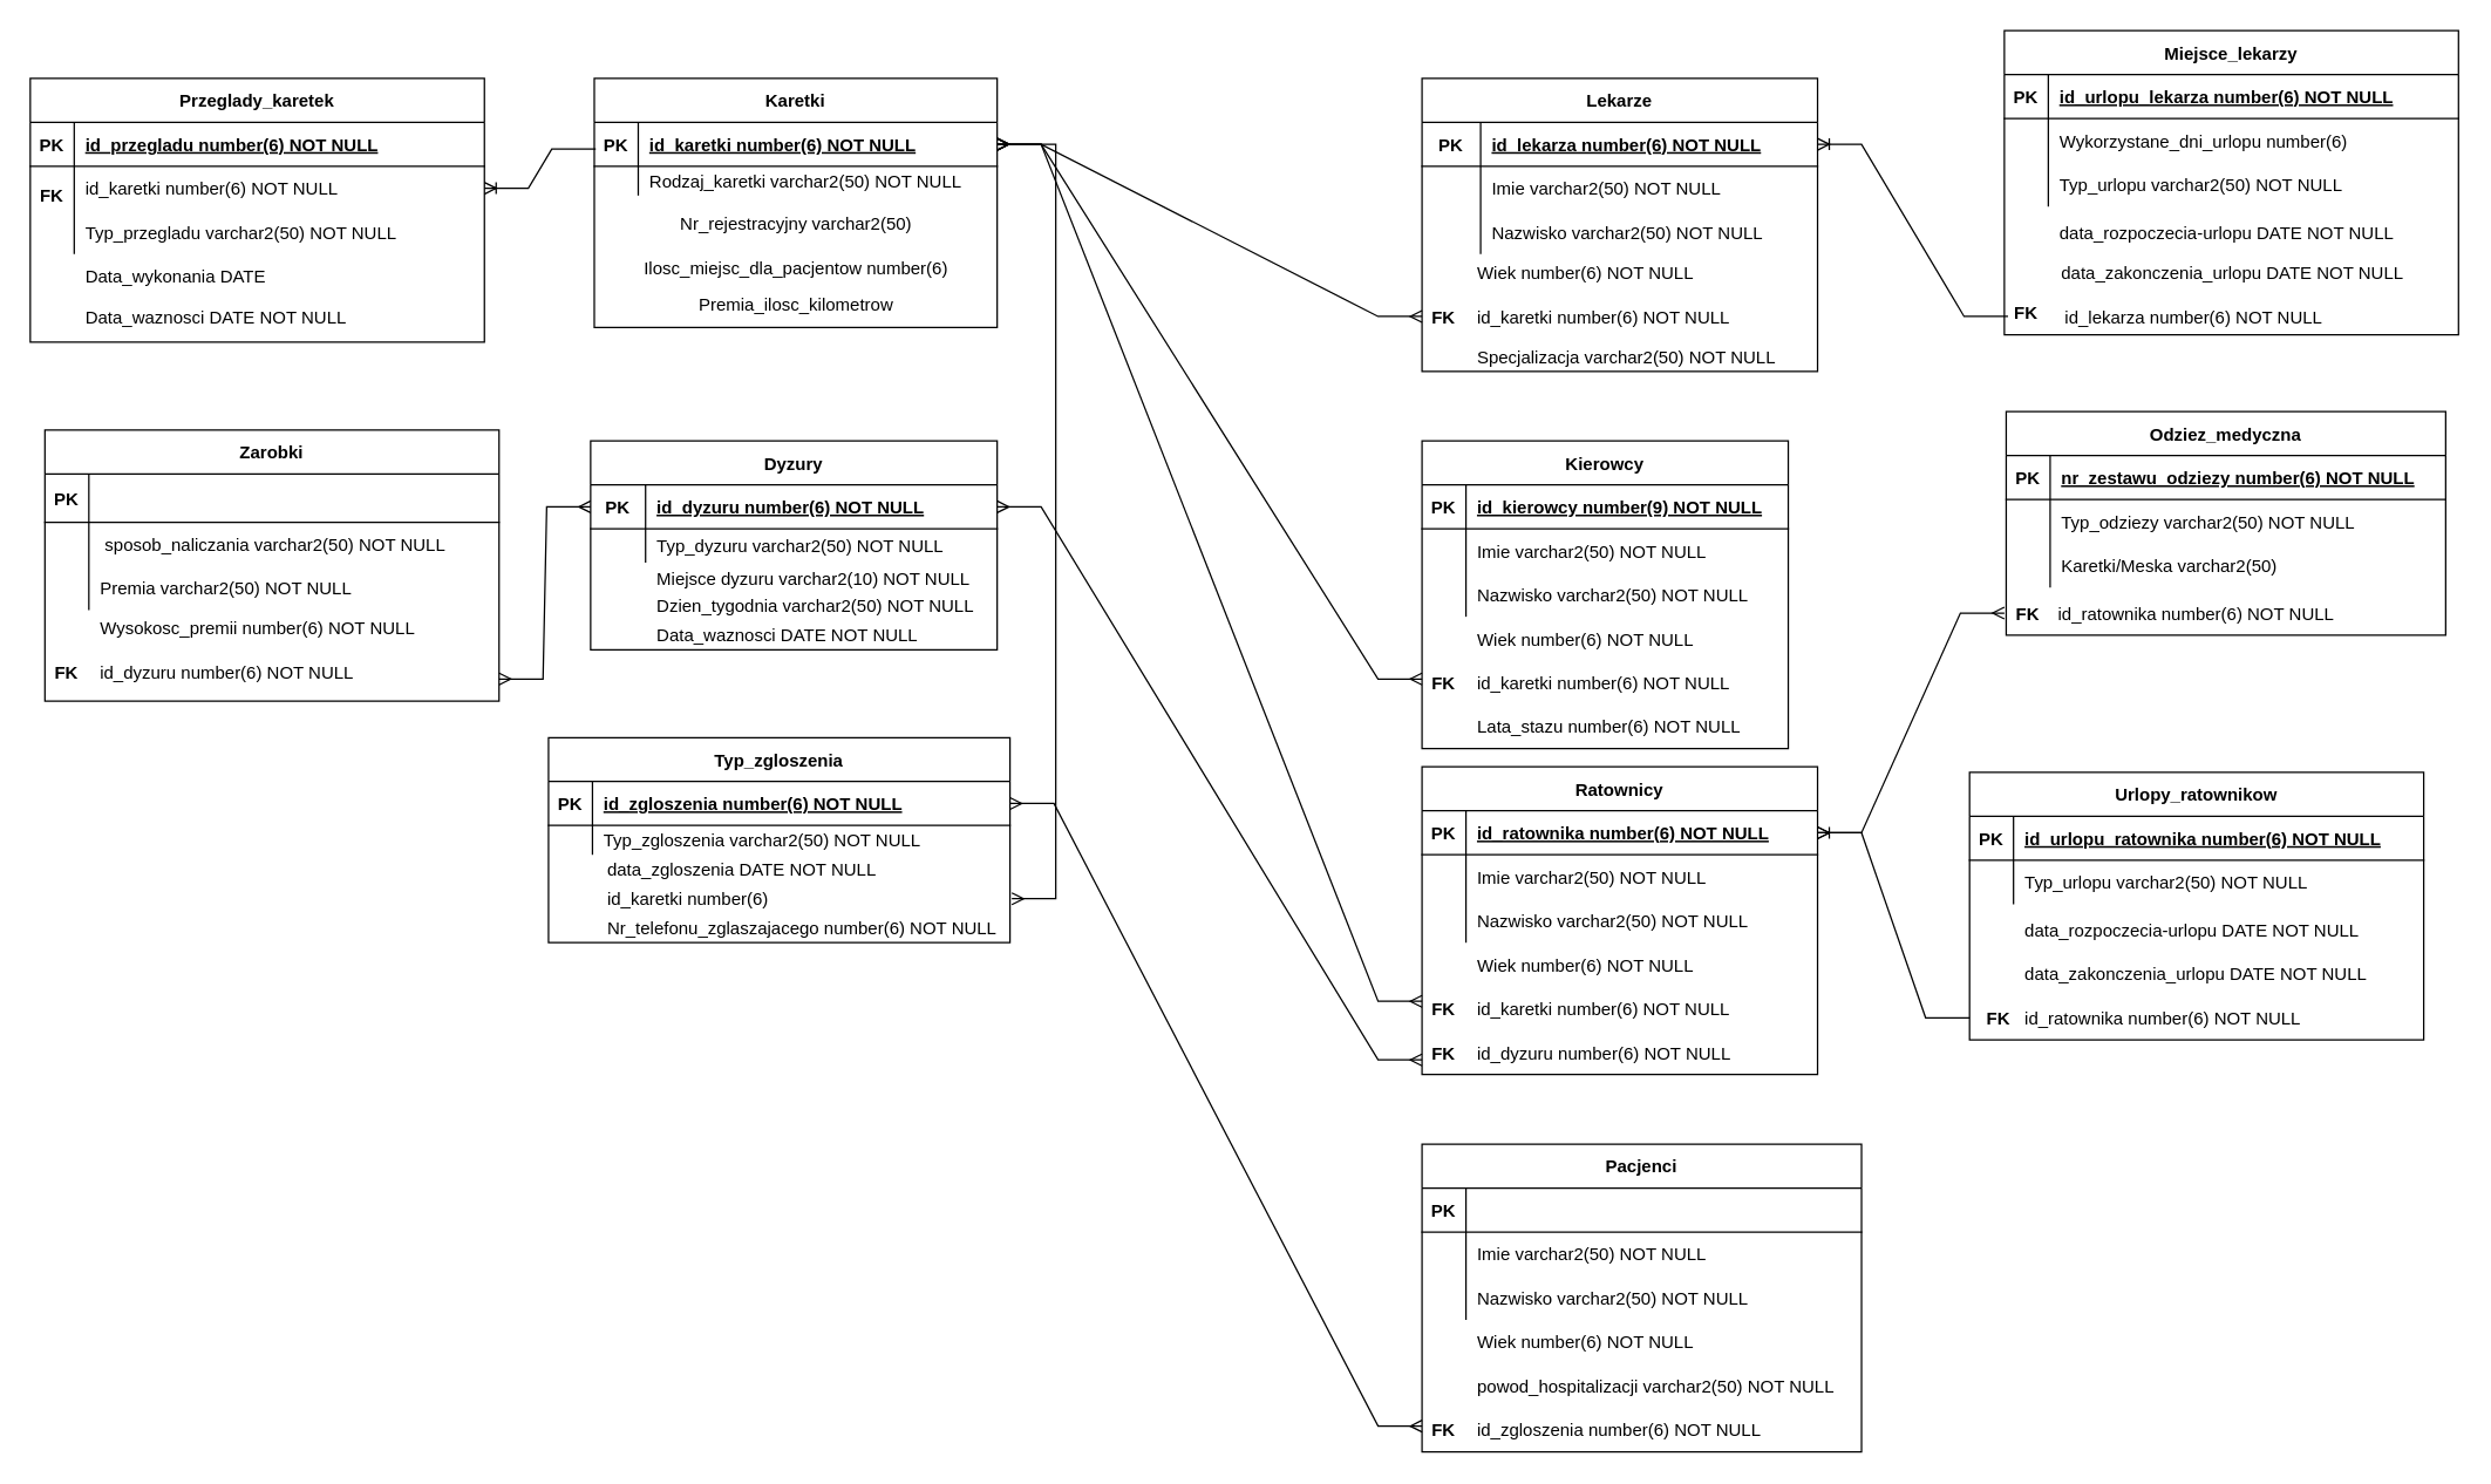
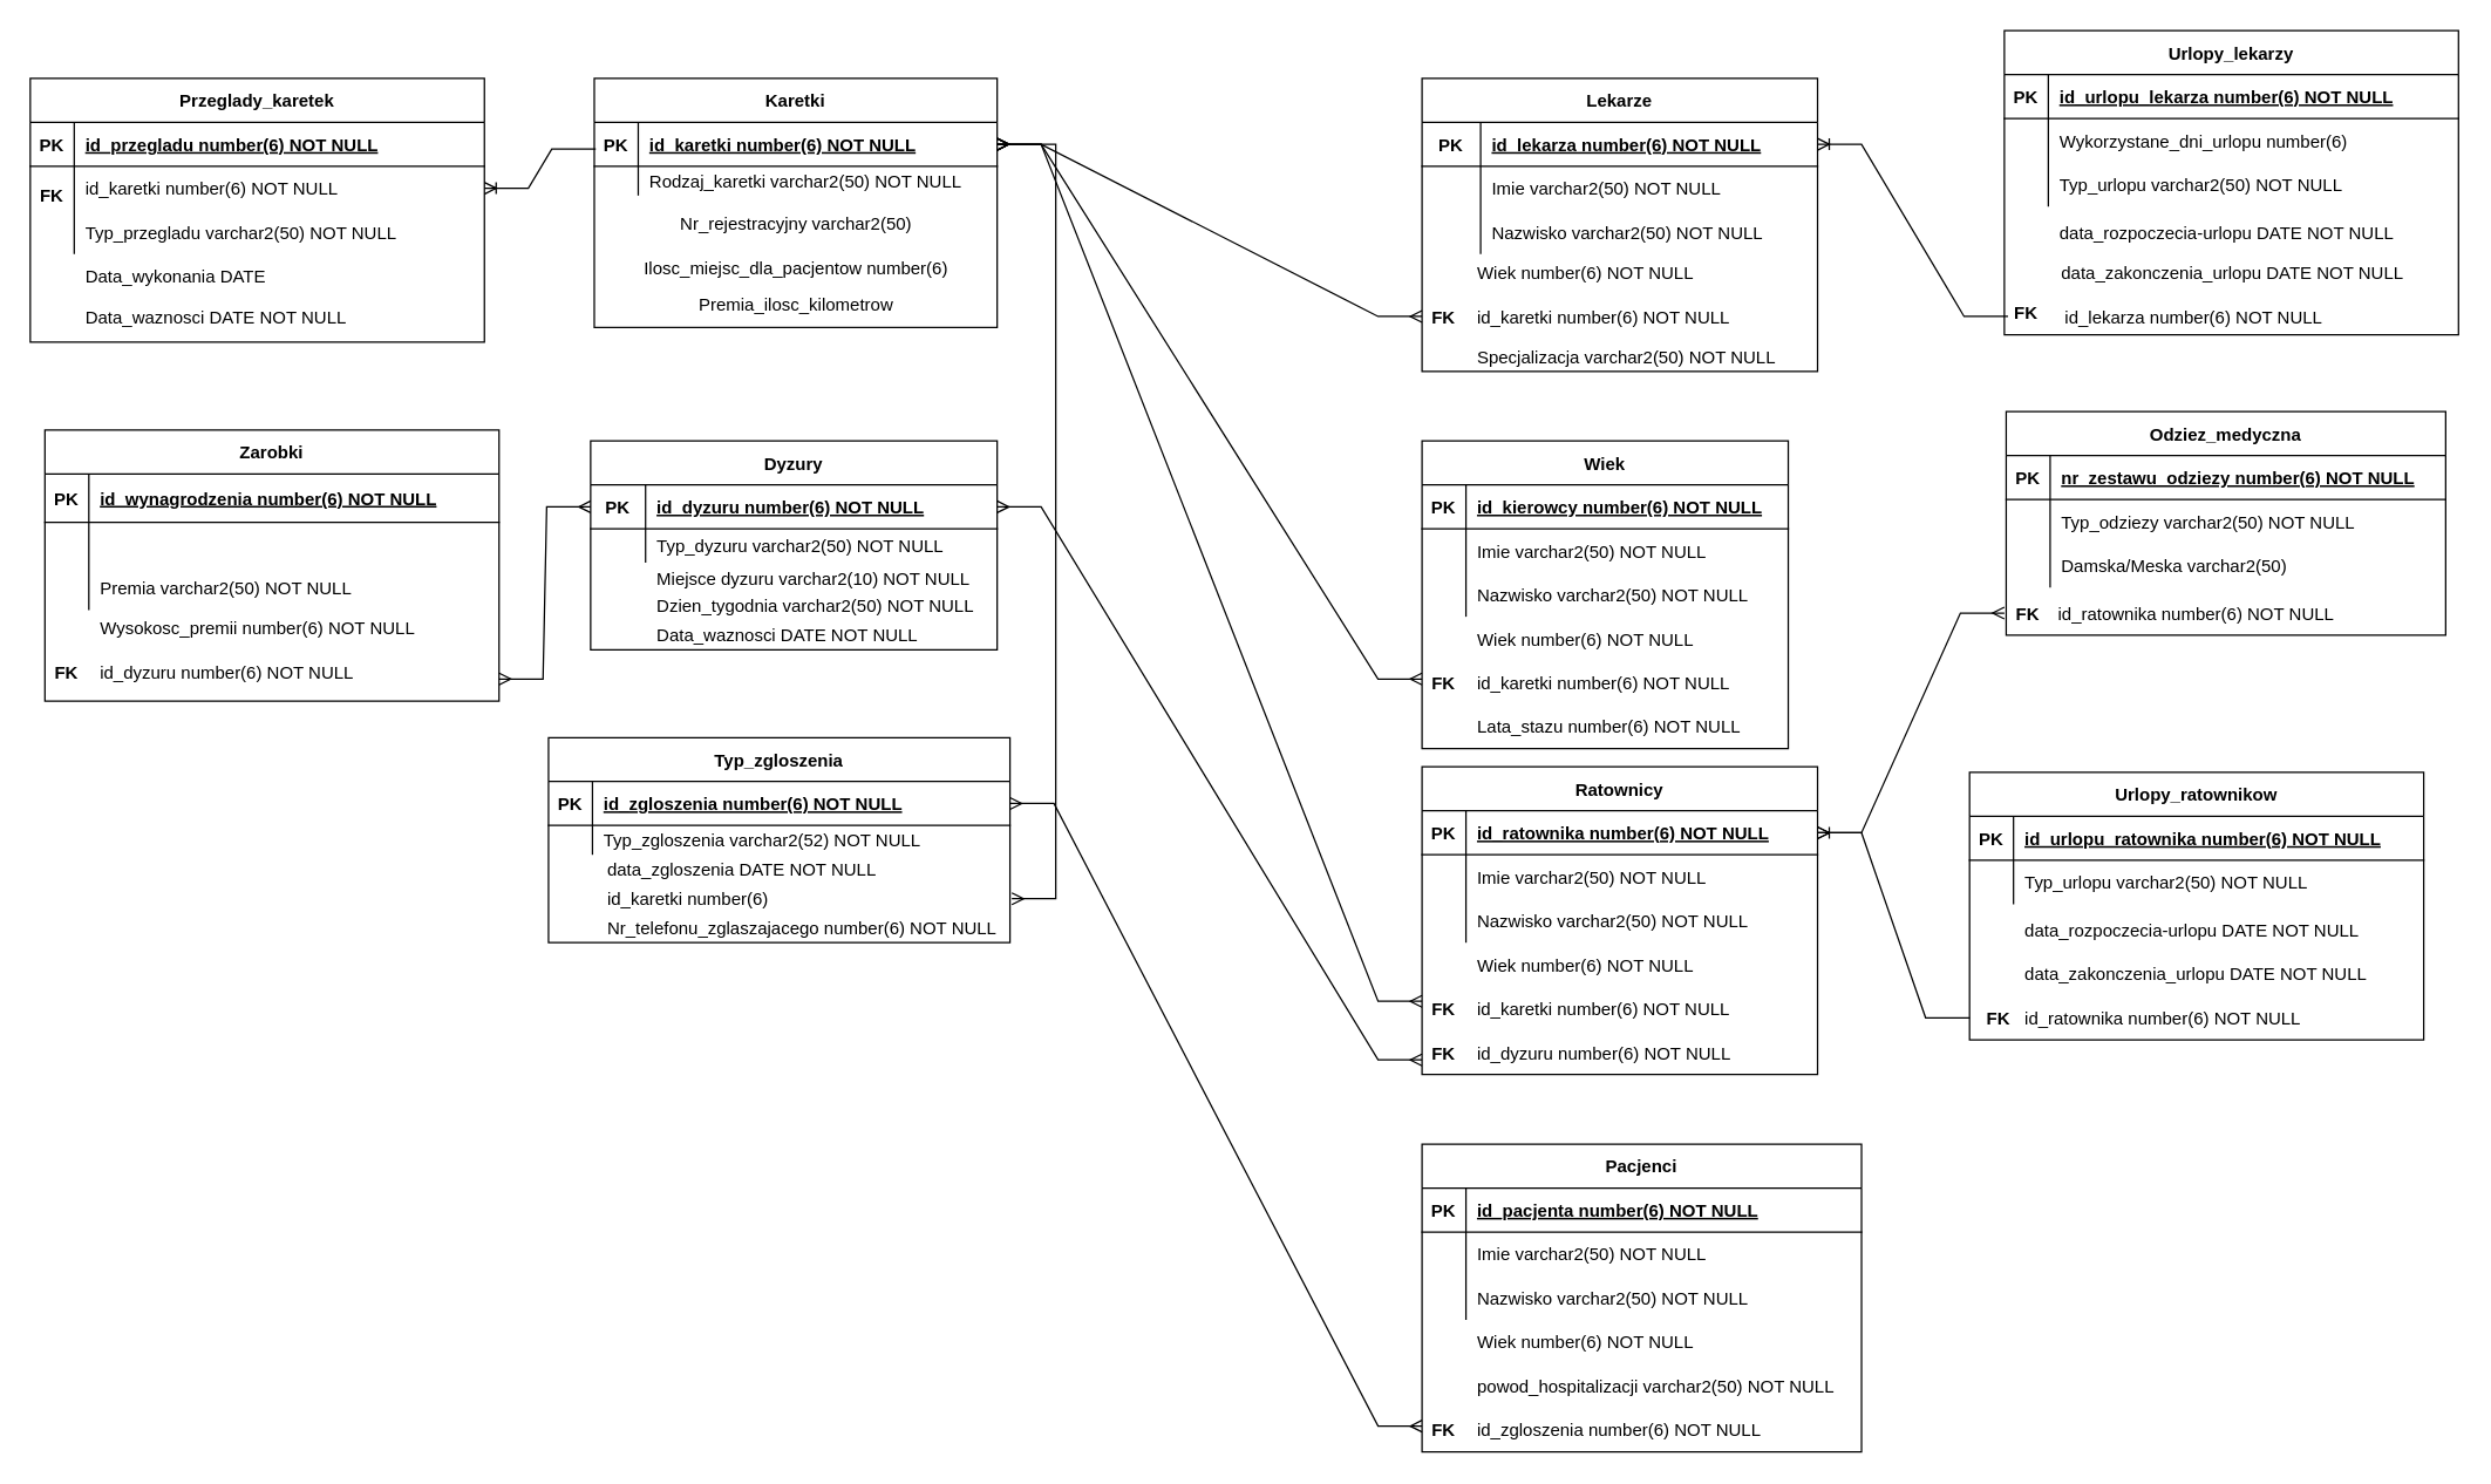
- <mxCell id="96" value="Miejsce_lekarzy" style="shape=table;startSize=30;container=1;collapsible=1;childLayout=tableLayout;fixedRows=1;rowLines=0;fontStyle=1;align=center;resizeLast=1;" parent="1" vertex="1"><mxGeometry x="1367.5" y="20.5" width="310" height="207.5" as="geometry" /></mxCell>
+ <mxCell id="96" value="Urlopy_lekarzy" style="shape=table;startSize=30;container=1;collapsible=1;childLayout=tableLayout;fixedRows=1;rowLines=0;fontStyle=1;align=center;resizeLast=1;" parent="1" vertex="1"><mxGeometry x="1367.5" y="20.5" width="310" height="207.5" as="geometry" /></mxCell>
- <mxCell id="12" value="Kierowcy" style="shape=table;startSize=30;container=1;collapsible=1;childLayout=tableLayout;fixedRows=1;rowLines=0;fontStyle=1;align=center;resizeLast=1;" parent="1" vertex="1"><mxGeometry x="970" y="300.5" width="250" height="210" as="geometry" /></mxCell>
+ <mxCell id="12" value="Wiek" style="shape=table;startSize=30;container=1;collapsible=1;childLayout=tableLayout;fixedRows=1;rowLines=0;fontStyle=1;align=center;resizeLast=1;" parent="1" vertex="1"><mxGeometry x="970" y="300.5" width="250" height="210" as="geometry" /></mxCell>
+ <mxCell id="132" value="id_wynagrodzenia number(6) NOT NULL" style="shape=partialRectangle;overflow=hidden;connectable=0;fillColor=none;top=0;left=0;bottom=0;right=0;align=left;spacingLeft=6;fontStyle=5;" parent="130" vertex="1"><mxGeometry x="30" width="280" height="33" as="geometry"><mxRectangle width="280" height="33" as="alternateBounds" /></mxGeometry></mxCell>
- <mxCell id="15" value="id_kierowcy number(9) NOT NULL" style="shape=partialRectangle;overflow=hidden;connectable=0;fillColor=none;top=0;left=0;bottom=0;right=0;align=left;spacingLeft=6;fontStyle=5;" parent="13" vertex="1"><mxGeometry x="30" width="220" height="30" as="geometry"><mxRectangle width="220" height="30" as="alternateBounds" /></mxGeometry></mxCell>
+ <mxCell id="15" value="id_kierowcy number(6) NOT NULL" style="shape=partialRectangle;overflow=hidden;connectable=0;fillColor=none;top=0;left=0;bottom=0;right=0;align=left;spacingLeft=6;fontStyle=5;" parent="13" vertex="1"><mxGeometry x="30" width="220" height="30" as="geometry"><mxRectangle width="220" height="30" as="alternateBounds" /></mxGeometry></mxCell>
- <mxCell id="135" value=" sposob_naliczania varchar2(50) NOT NULL" style="shape=partialRectangle;overflow=hidden;connectable=0;fillColor=none;top=0;left=0;bottom=0;right=0;align=left;spacingLeft=6;" parent="133" vertex="1"><mxGeometry x="30" width="280" height="30" as="geometry"><mxRectangle width="280" height="30" as="alternateBounds" /></mxGeometry></mxCell>
- <mxCell id="161" value="Karetki/Meska varchar2(50)" style="shape=partialRectangle;overflow=hidden;connectable=0;fillColor=none;top=0;left=0;bottom=0;right=0;align=left;spacingLeft=6;" parent="159" vertex="1"><mxGeometry x="30" width="270" height="30" as="geometry"><mxRectangle width="270" height="30" as="alternateBounds" /></mxGeometry></mxCell>
+ <mxCell id="161" value="Damska/Meska varchar2(50)" style="shape=partialRectangle;overflow=hidden;connectable=0;fillColor=none;top=0;left=0;bottom=0;right=0;align=left;spacingLeft=6;" parent="159" vertex="1"><mxGeometry x="30" width="270" height="30" as="geometry"><mxRectangle width="270" height="30" as="alternateBounds" /></mxGeometry></mxCell>
- <mxCell id="79" value="Typ_zgloszenia varchar2(50) NOT NULL" style="shape=partialRectangle;overflow=hidden;connectable=0;fillColor=none;top=0;left=0;bottom=0;right=0;align=left;spacingLeft=6;" parent="77" vertex="1"><mxGeometry x="30" width="285" height="20" as="geometry"><mxRectangle width="285" height="20" as="alternateBounds" /></mxGeometry></mxCell>
+ <mxCell id="79" value="Typ_zgloszenia varchar2(52) NOT NULL" style="shape=partialRectangle;overflow=hidden;connectable=0;fillColor=none;top=0;left=0;bottom=0;right=0;align=left;spacingLeft=6;" parent="77" vertex="1"><mxGeometry x="30" width="285" height="20" as="geometry"><mxRectangle width="285" height="20" as="alternateBounds" /></mxGeometry></mxCell>
+ <mxCell id="86" value="id_pacjenta number(6) NOT NULL" style="shape=partialRectangle;overflow=hidden;connectable=0;fillColor=none;top=0;left=0;bottom=0;right=0;align=left;spacingLeft=6;fontStyle=5;" parent="84" vertex="1"><mxGeometry x="30" width="270" height="30" as="geometry"><mxRectangle width="270" height="30" as="alternateBounds" /></mxGeometry></mxCell>
